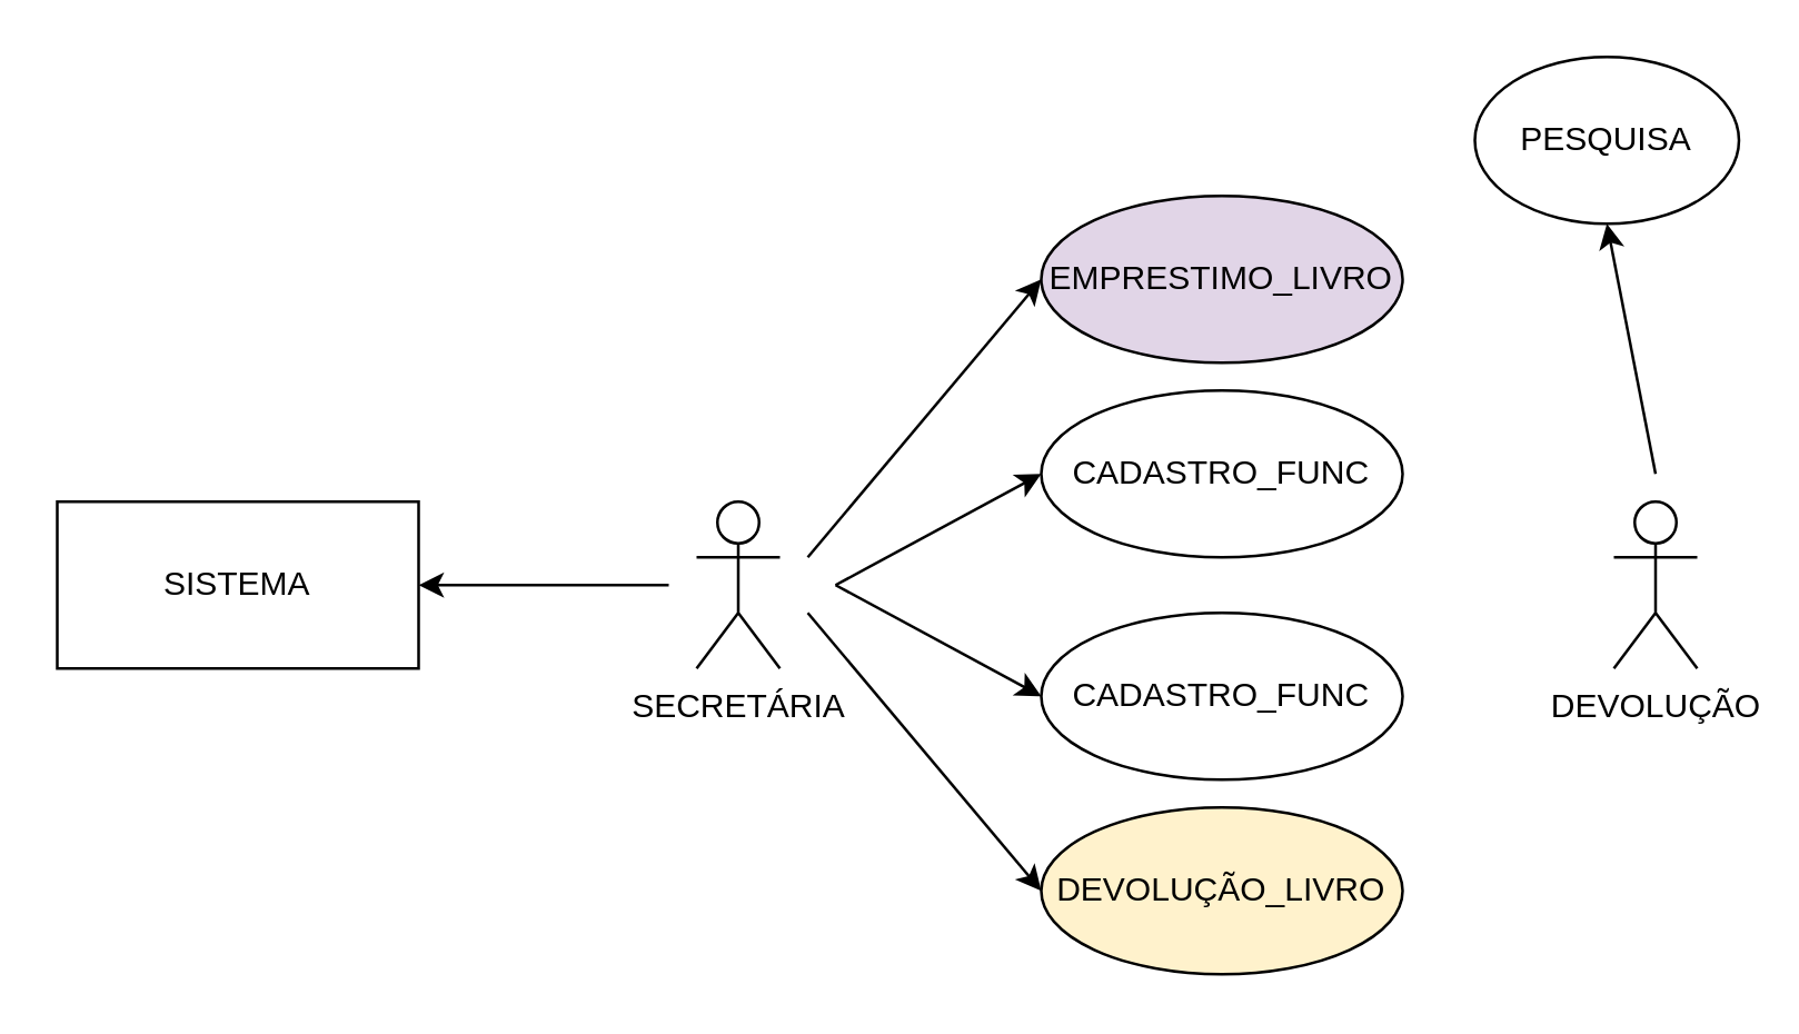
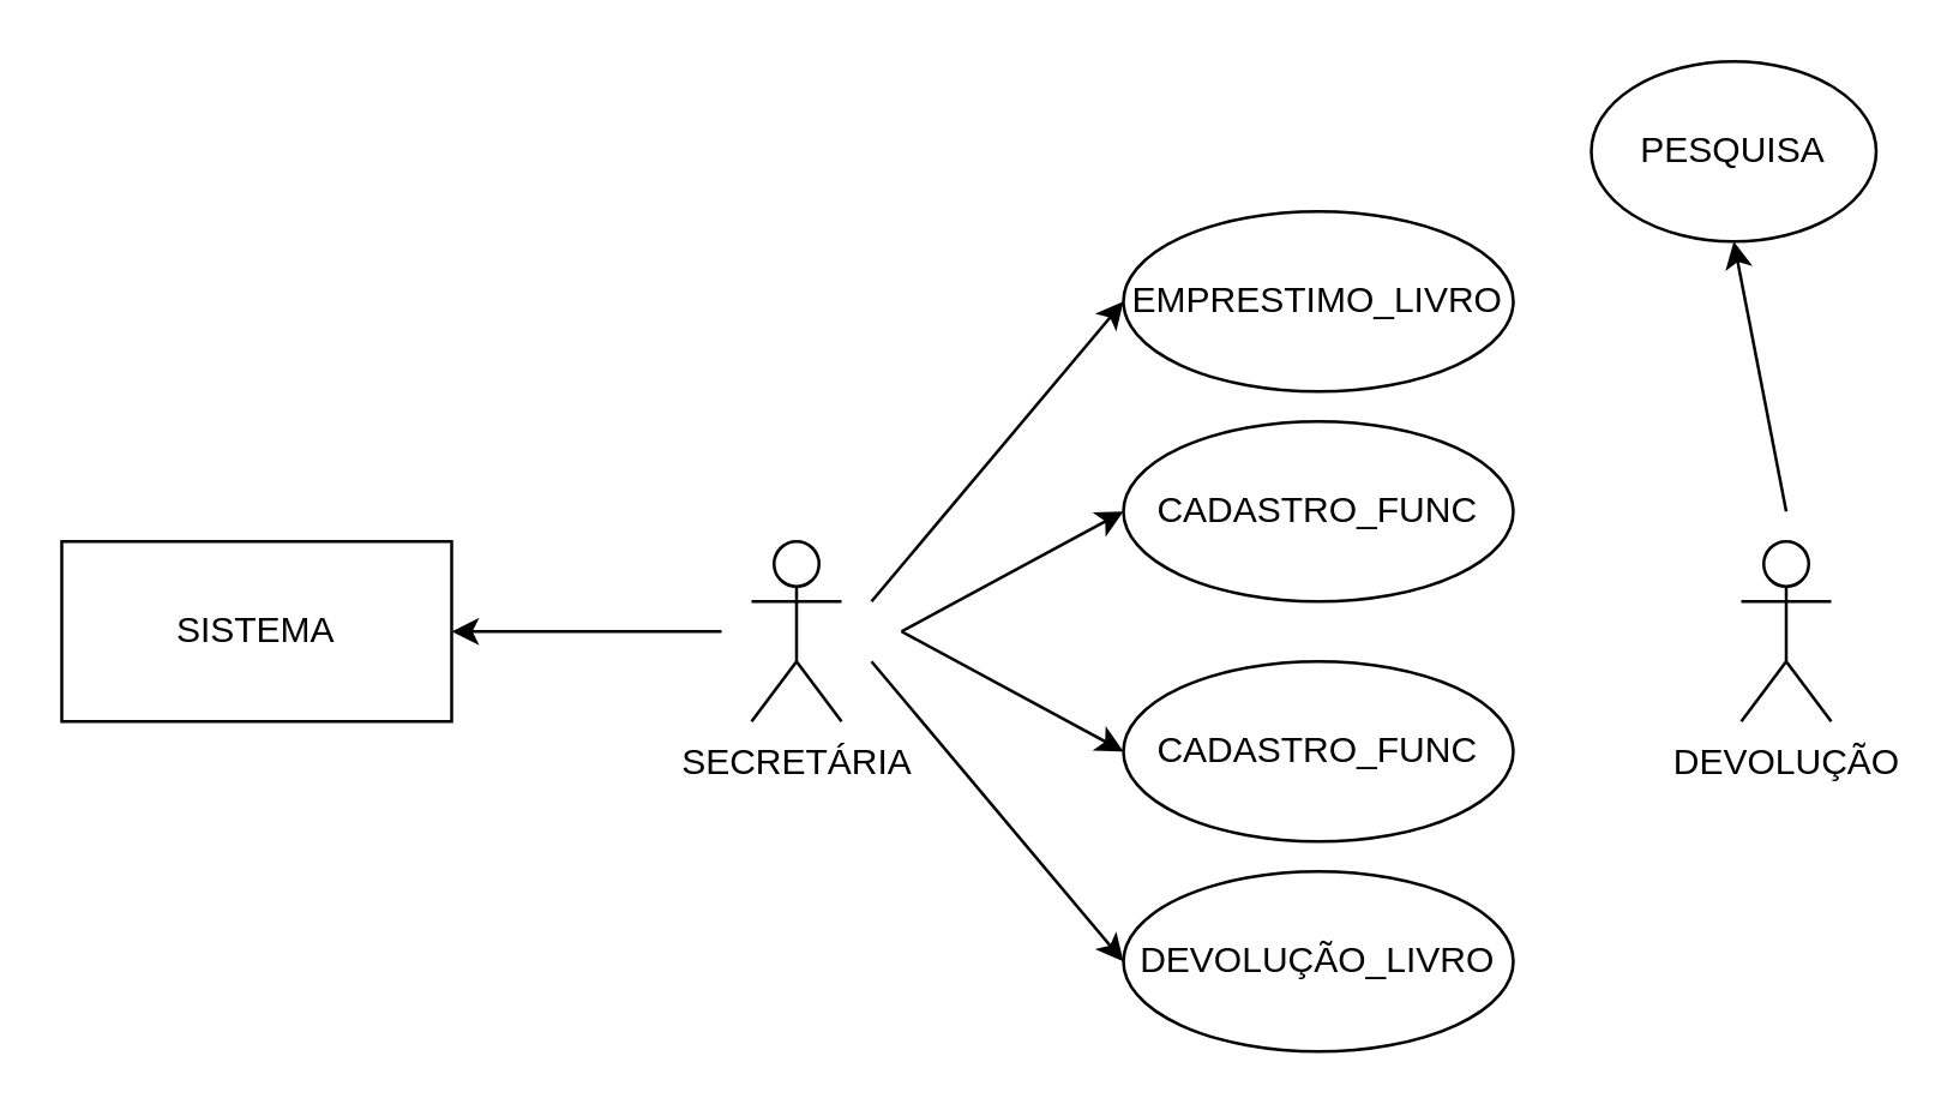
- <mxCell id="4" value="EMPRESTIMO_LIVRO" style="ellipse;whiteSpace=wrap;html=1;fillColor=#e1d5e7;" parent="1" vertex="1"><mxGeometry x="374" y="70" width="130" height="60" as="geometry" /></mxCell>
+ <mxCell id="4" value="EMPRESTIMO_LIVRO" style="ellipse;whiteSpace=wrap;html=1;" parent="1" vertex="1"><mxGeometry x="374" y="70" width="130" height="60" as="geometry" /></mxCell>
- <mxCell id="10" value="DEVOLUÇÃO_LIVRO" style="ellipse;whiteSpace=wrap;html=1;fillColor=#fff2cc;" parent="1" vertex="1"><mxGeometry x="374" y="290" width="130" height="60" as="geometry" /></mxCell>
+ <mxCell id="10" value="DEVOLUÇÃO_LIVRO" style="ellipse;whiteSpace=wrap;html=1;" parent="1" vertex="1"><mxGeometry x="374" y="290" width="130" height="60" as="geometry" /></mxCell>
